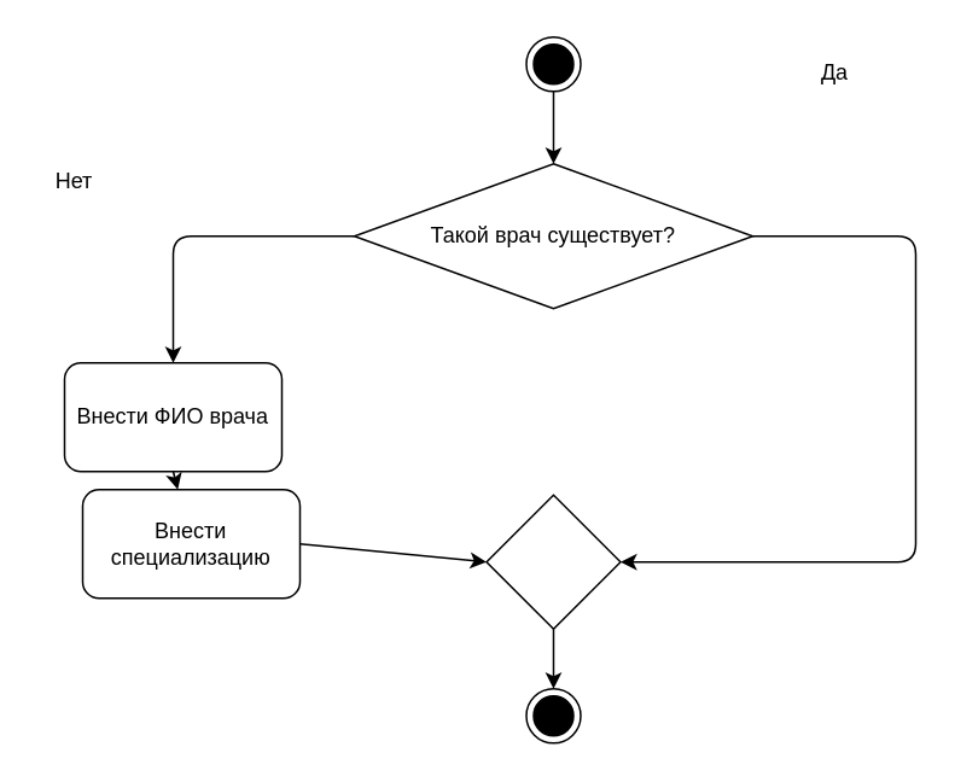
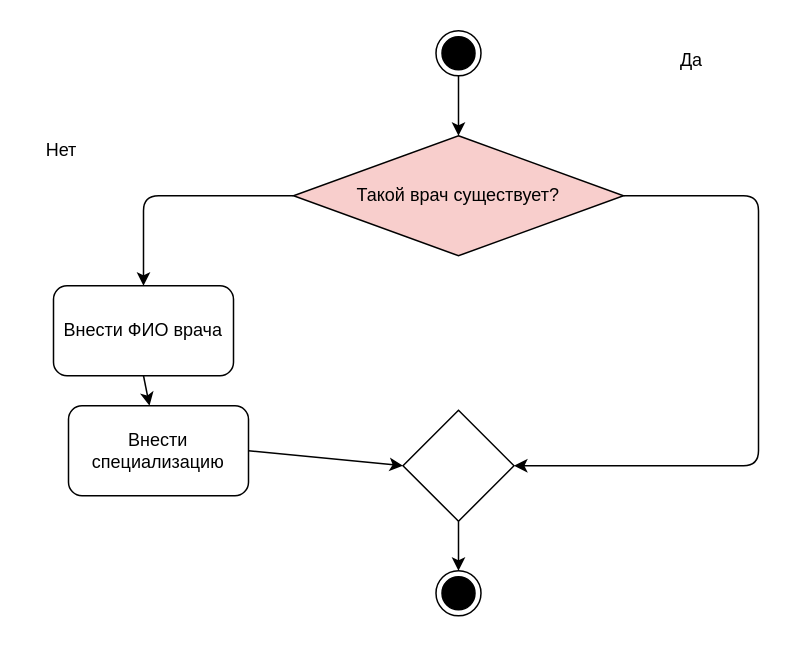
- <mxCell id="4" value="Такой врач существует?" style="rhombus;whiteSpace=wrap;html=1;" parent="1" vertex="1"><mxGeometry x="195" y="90" width="220" height="80" as="geometry" /></mxCell>
+ <mxCell id="4" value="Такой врач существует?" style="rhombus;whiteSpace=wrap;html=1;fillColor=#f8cecc;" parent="1" vertex="1"><mxGeometry x="195" y="90" width="220" height="80" as="geometry" /></mxCell>
- <mxCell id="9" value="Внести ФИО врача" style="rounded=1;whiteSpace=wrap;html=1;" parent="1" vertex="1"><mxGeometry x="35" y="200" width="120" height="60" as="geometry" /></mxCell>
+ <mxCell id="9" value="Внести ФИО врача" style="rounded=1;whiteSpace=wrap;html=1;" parent="1" vertex="1"><mxGeometry x="35" y="190" width="120" height="60" as="geometry" /></mxCell>
